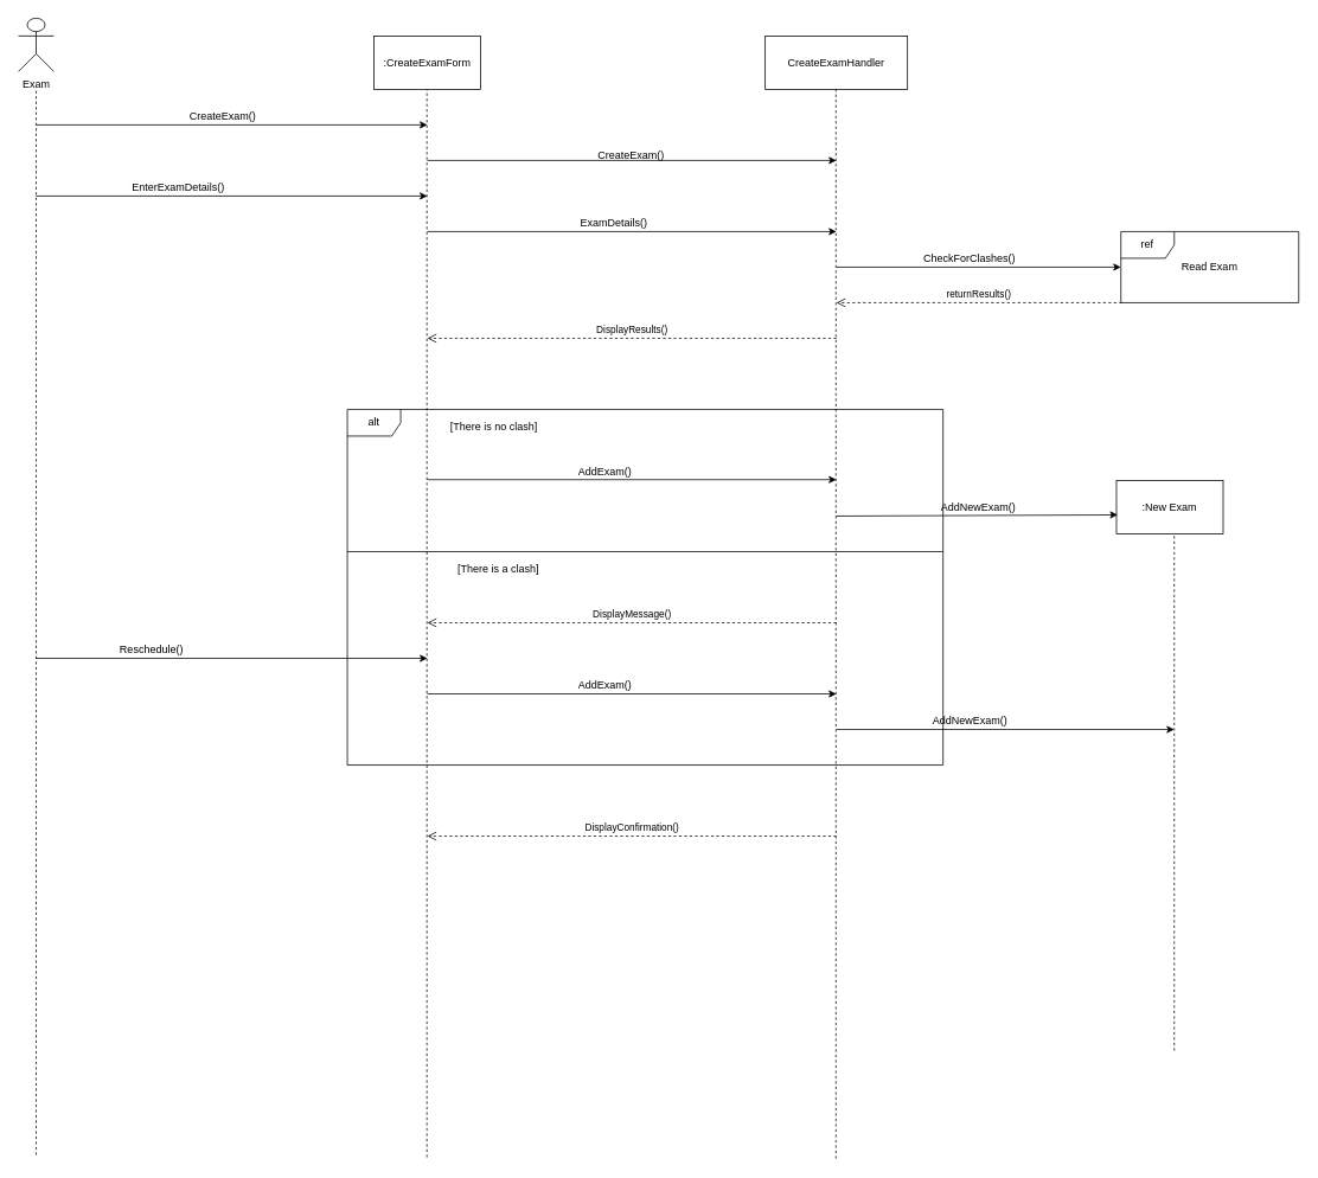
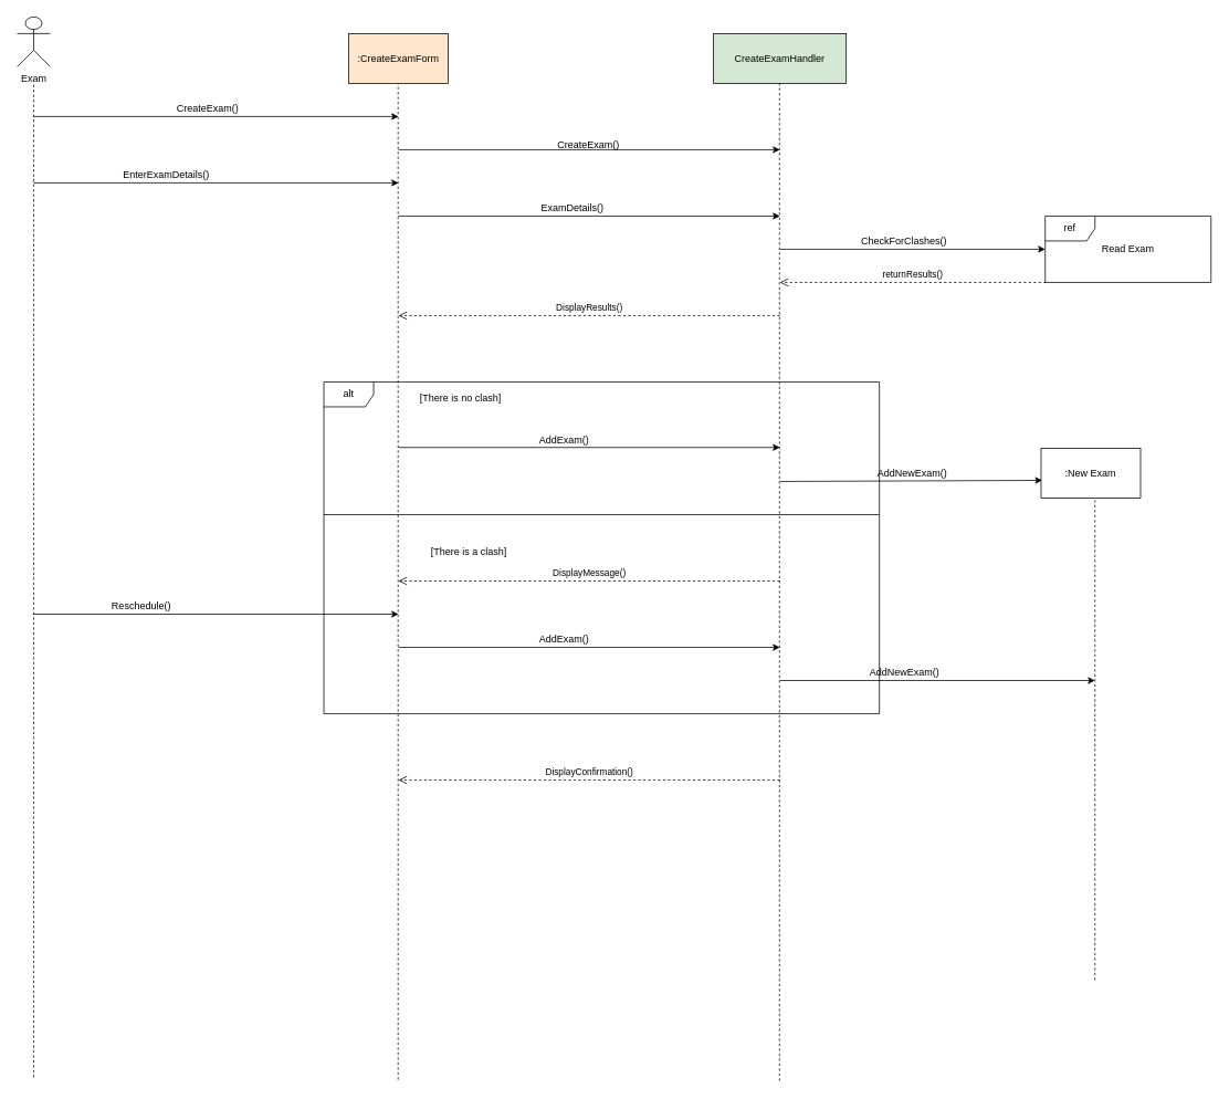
- <mxCell id="3" value=":CreateExamForm" style="rounded=0;whiteSpace=wrap;html=1;" parent="1" vertex="1"><mxGeometry x="420" y="40" width="120" height="60" as="geometry" /></mxCell>
+ <mxCell id="3" value=":CreateExamForm" style="rounded=0;whiteSpace=wrap;html=1;fillColor=#ffe6cc;" parent="1" vertex="1"><mxGeometry x="420" y="40" width="120" height="60" as="geometry" /></mxCell>
- <mxCell id="4" value="CreateExamHandler" style="rounded=0;whiteSpace=wrap;html=1;" parent="1" vertex="1"><mxGeometry x="860" y="40" width="160" height="60" as="geometry" /></mxCell>
+ <mxCell id="4" value="CreateExamHandler" style="rounded=0;whiteSpace=wrap;html=1;fillColor=#d5e8d4;" parent="1" vertex="1"><mxGeometry x="860" y="40" width="160" height="60" as="geometry" /></mxCell>
- <mxCell id="25" value="[There is a clash]" style="text;html=1;strokeColor=none;fillColor=none;align=center;verticalAlign=middle;whiteSpace=wrap;rounded=0;" parent="1" vertex="1"><mxGeometry x="510" y="630" width="100" height="20" as="geometry" /></mxCell>
+ <mxCell id="25" value="[There is a clash]" style="text;html=1;strokeColor=none;fillColor=none;align=center;verticalAlign=middle;whiteSpace=wrap;rounded=0;" parent="1" vertex="1"><mxGeometry x="515" y="655" width="100" height="20" as="geometry" /></mxCell>
